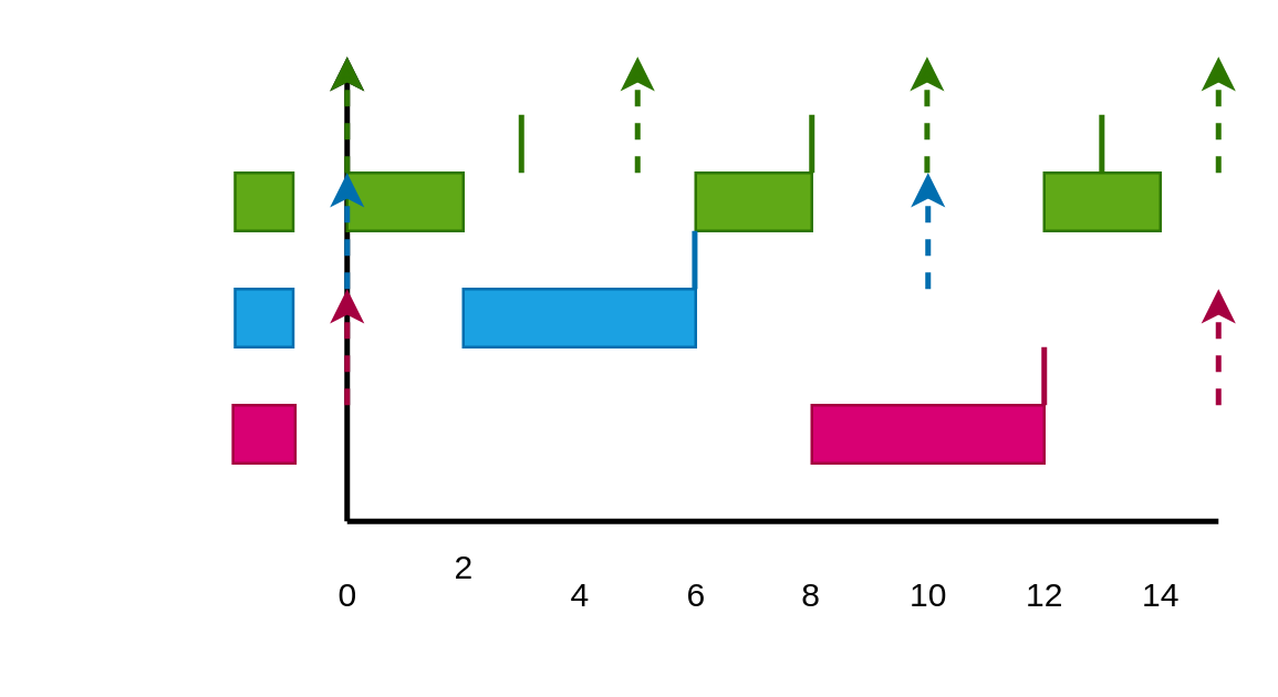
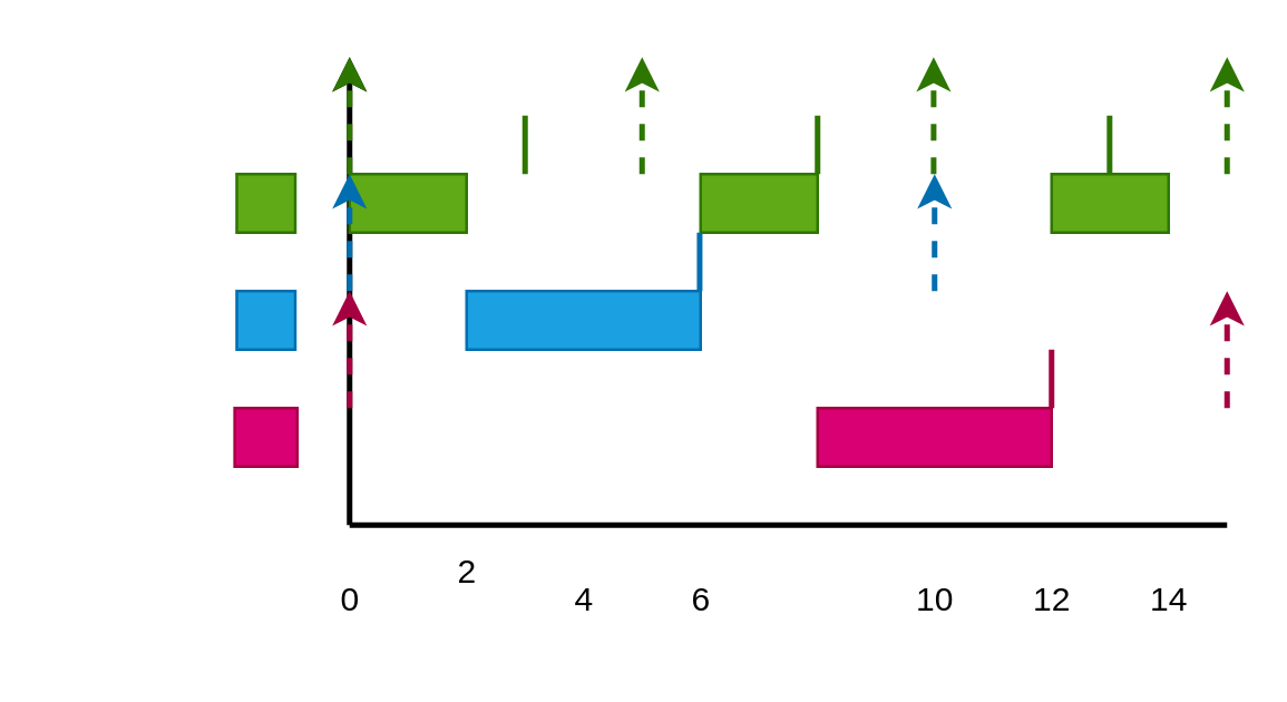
- <mxCell id="20" value="8" style="text;html=1;strokeColor=none;fillColor=none;align=center;verticalAlign=middle;whiteSpace=wrap;rounded=0;" parent="1" vertex="1"><mxGeometry x="272" y="200" width="42" height="30" as="geometry" /></mxCell>
